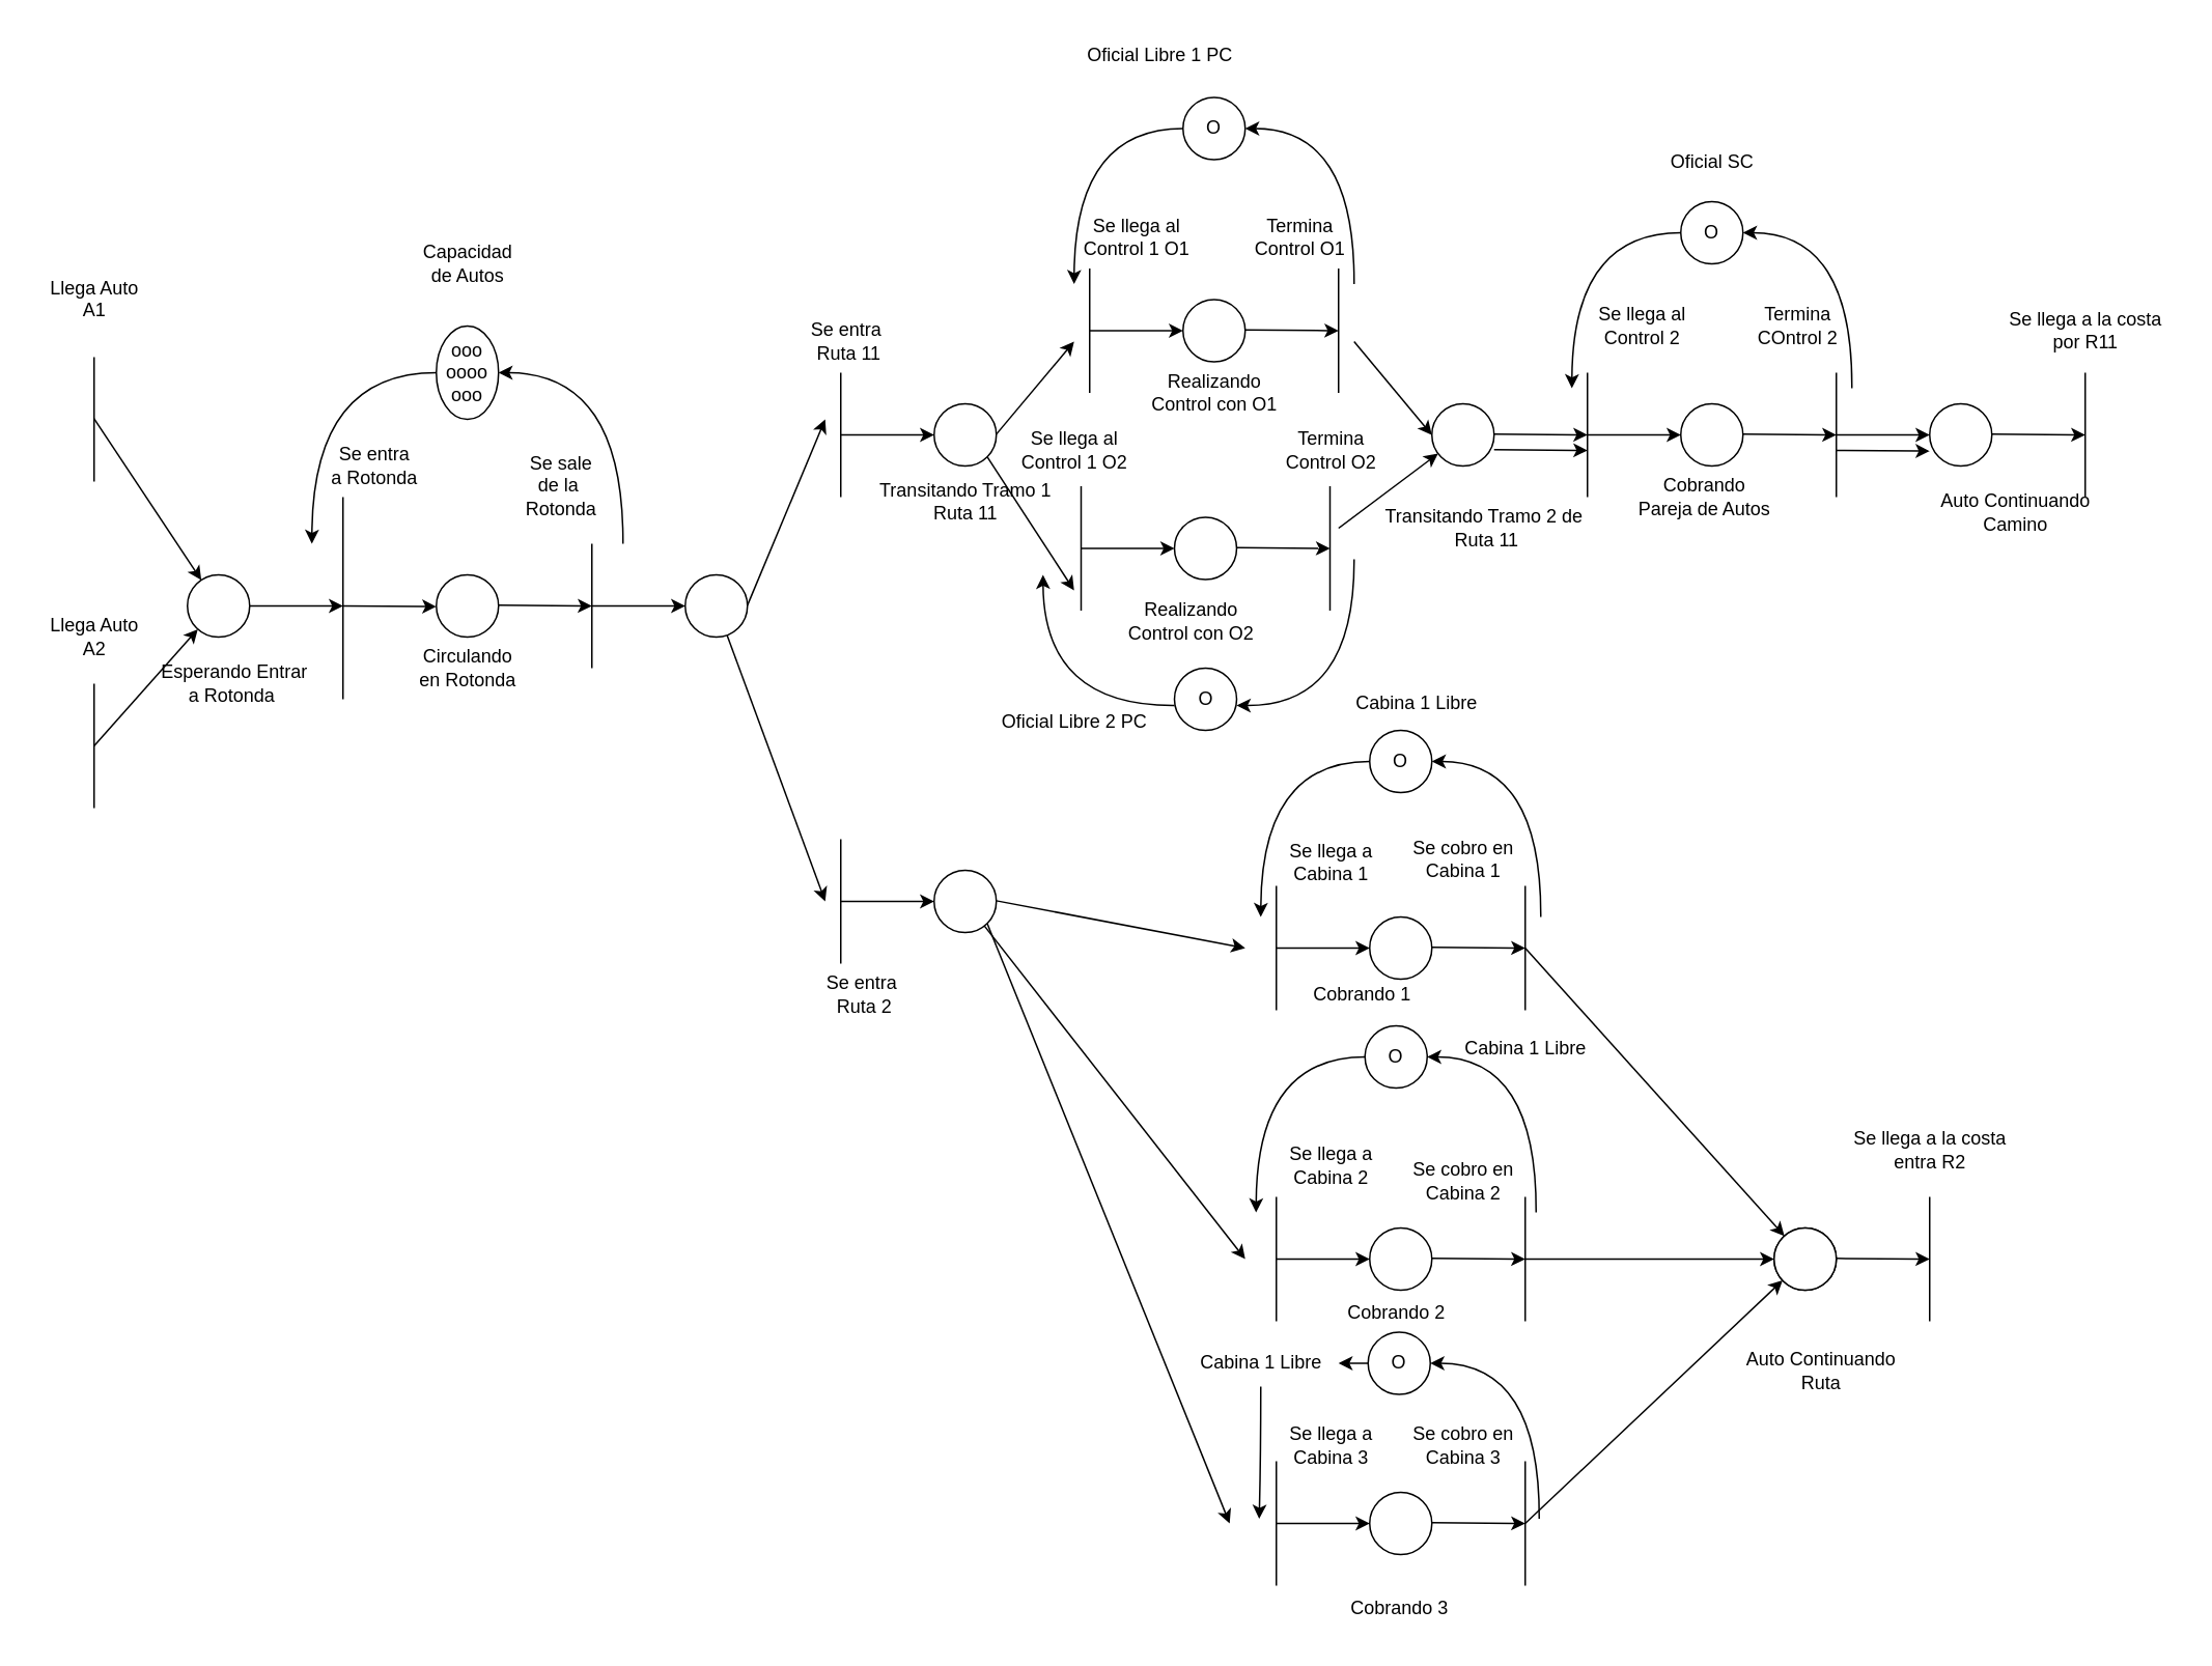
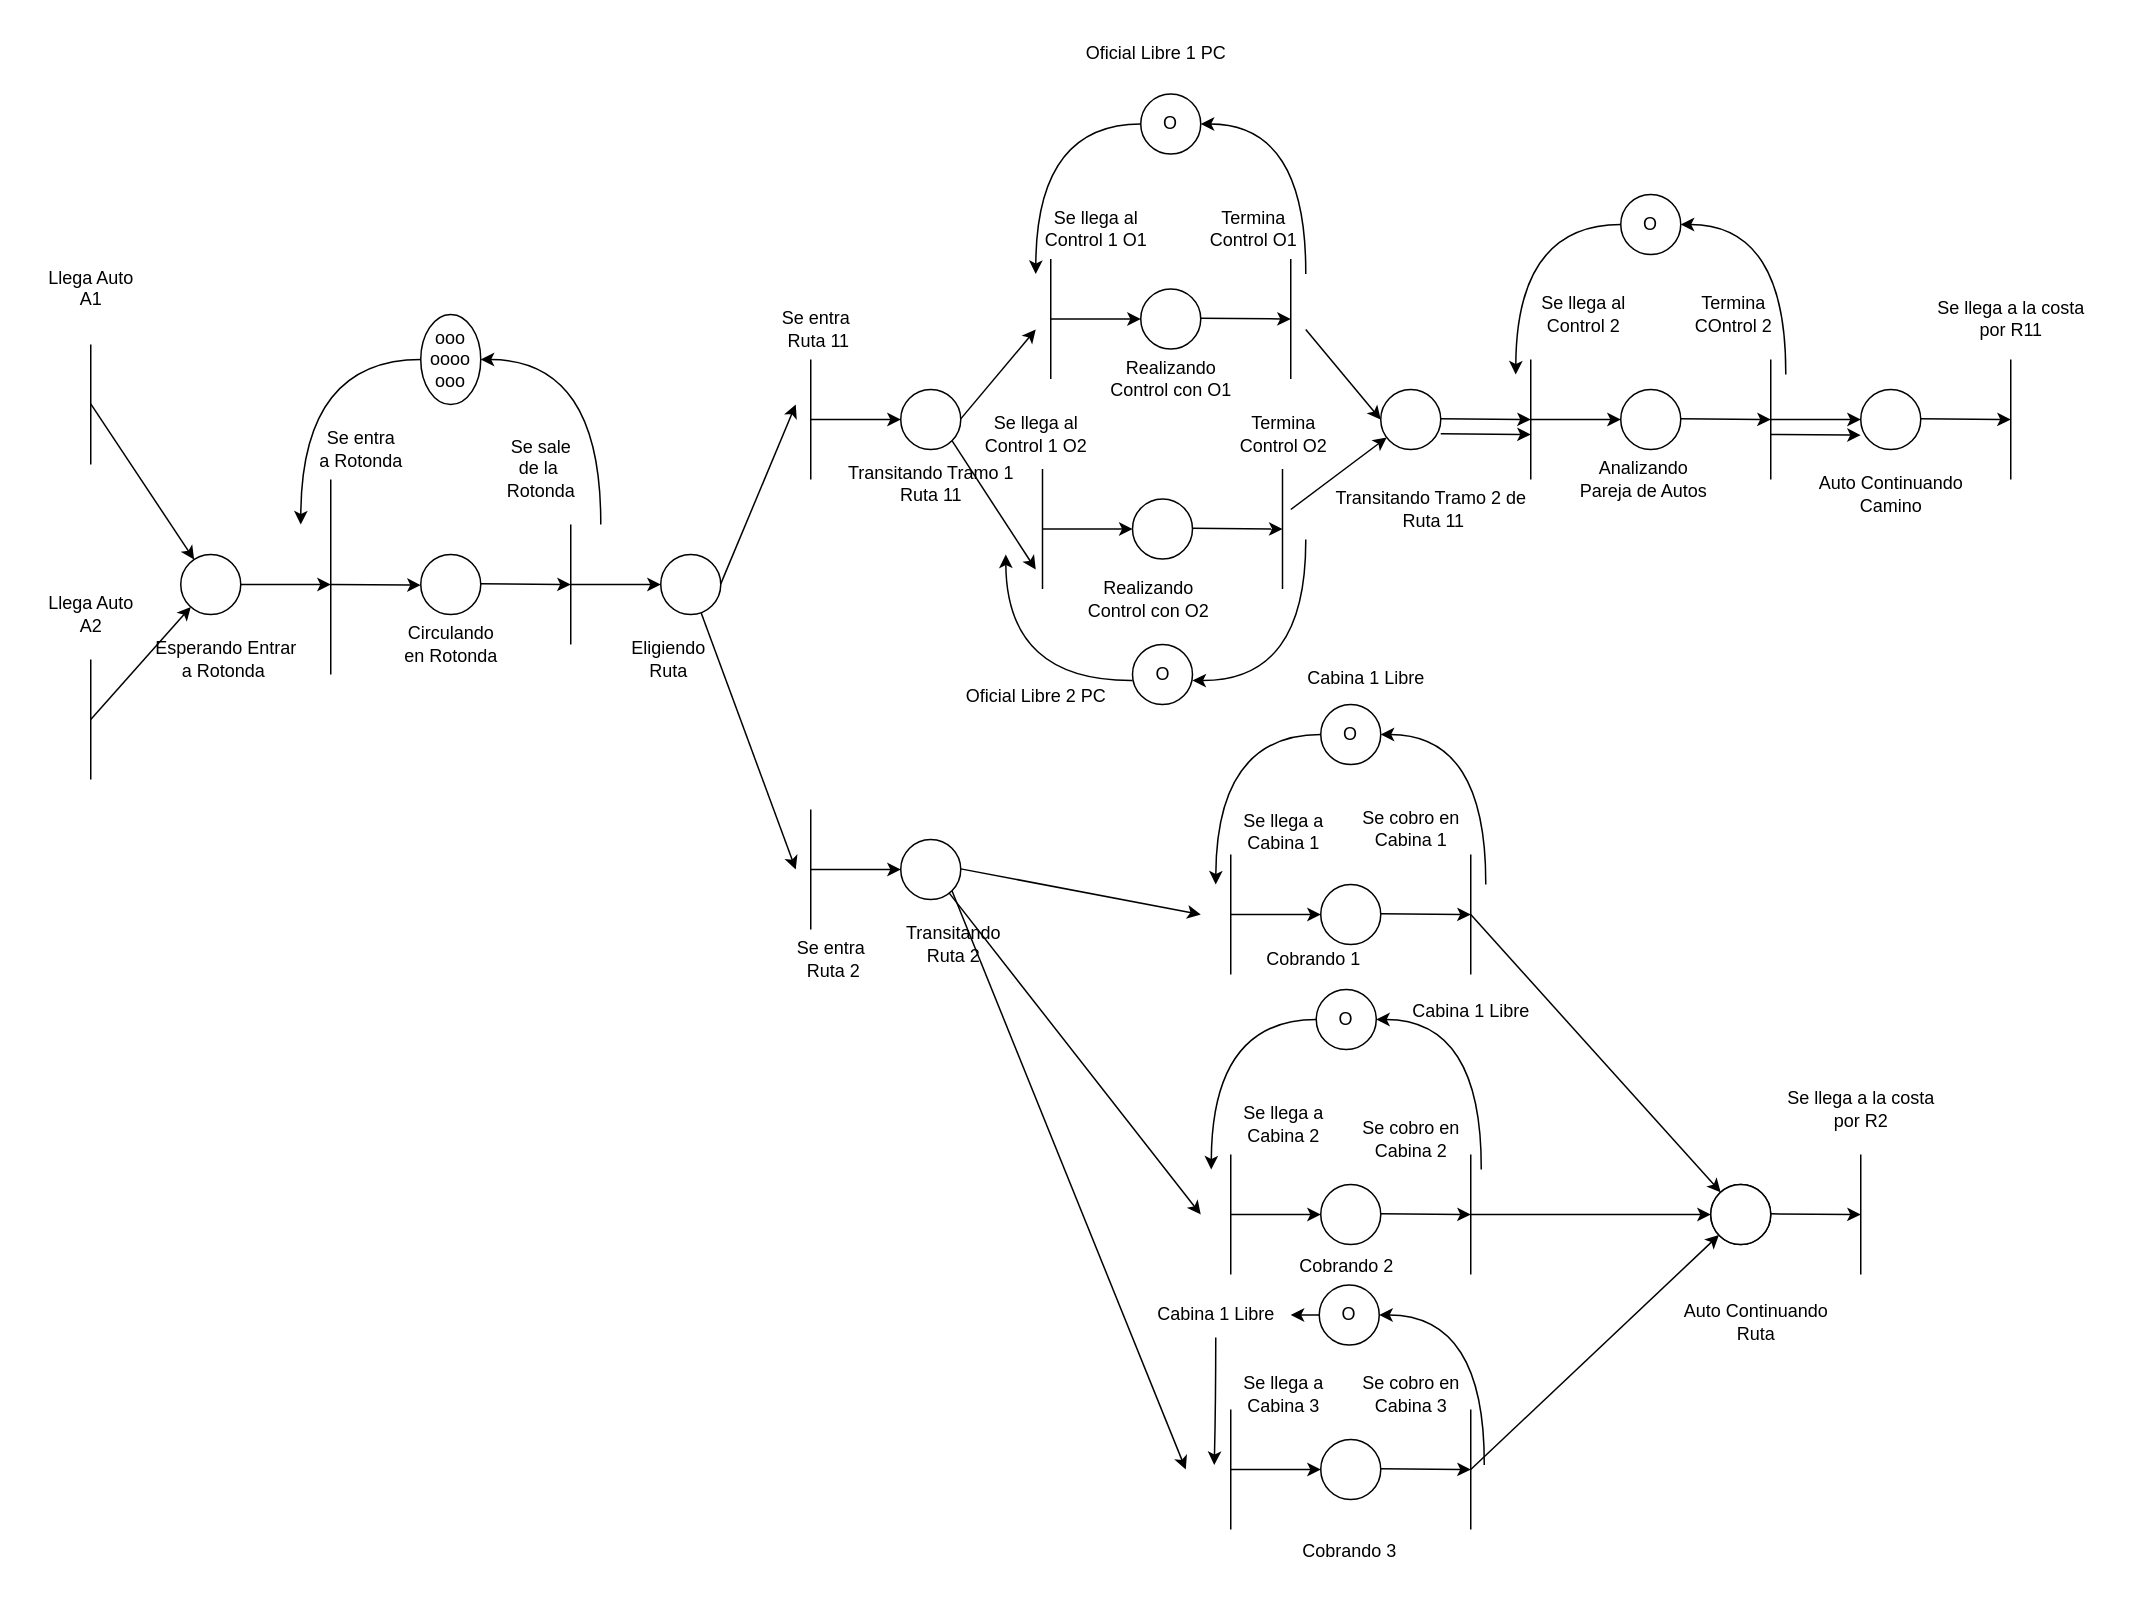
- <mxCell id="67" value="Oficial Libre 1 PC" style="text;html=1;align=center;verticalAlign=middle;resizable=0;points=[];autosize=1;strokeColor=none;fillColor=none;" vertex="1" parent="1"><mxGeometry x="685" y="20" width="120" height="30" as="geometry" /></mxCell>
+ <mxCell id="67" value="Oficial Libre 1 PC" style="text;html=1;align=center;verticalAlign=middle;resizable=0;points=[];autosize=1;strokeColor=none;fillColor=none;" vertex="1" parent="1"><mxGeometry x="710" y="20" width="120" height="30" as="geometry" /></mxCell>
- <mxCell id="68" value="Oficial SC" style="text;html=1;align=center;verticalAlign=middle;resizable=0;points=[];autosize=1;strokeColor=none;fillColor=none;" vertex="1" parent="1"><mxGeometry x="1060" y="89" width="80" height="30" as="geometry" /></mxCell>
- <mxCell id="21" value="Capacidad&lt;div&gt;de Autos&lt;/div&gt;" style="text;html=1;align=center;verticalAlign=middle;resizable=0;points=[];autosize=1;strokeColor=none;fillColor=none;" vertex="1" parent="1"><mxGeometry x="260" y="149" width="80" height="40" as="geometry" /></mxCell>
- <mxCell id="75" value="Cobrando&lt;div&gt;Pareja de Autos&lt;/div&gt;" style="text;html=1;align=center;verticalAlign=middle;resizable=0;points=[];autosize=1;strokeColor=none;fillColor=none;" vertex="1" parent="1"><mxGeometry x="1040" y="299" width="110" height="40" as="geometry" /></mxCell>
+ <mxCell id="75" value="Analizando&lt;div&gt;Pareja de Autos&lt;/div&gt;" style="text;html=1;align=center;verticalAlign=middle;resizable=0;points=[];autosize=1;strokeColor=none;fillColor=none;" vertex="1" parent="1"><mxGeometry x="1040" y="299" width="110" height="40" as="geometry" /></mxCell>
- <mxCell id="72" value="Auto Continuando&lt;div&gt;Camino&lt;/div&gt;" style="text;html=1;align=center;verticalAlign=middle;resizable=0;points=[];autosize=1;strokeColor=none;fillColor=none;" vertex="1" parent="1"><mxGeometry x="1235" y="309" width="120" height="40" as="geometry" /></mxCell>
+ <mxCell id="72" value="Auto Continuando&lt;div&gt;Camino&lt;/div&gt;" style="text;html=1;align=center;verticalAlign=middle;resizable=0;points=[];autosize=1;strokeColor=none;fillColor=none;" vertex="1" parent="1"><mxGeometry x="1200" y="309" width="120" height="40" as="geometry" /></mxCell>
+ <mxCell id="29" value="Eligiendo&lt;div&gt;Ruta&lt;/div&gt;" style="text;html=1;align=center;verticalAlign=middle;resizable=0;points=[];autosize=1;strokeColor=none;fillColor=none;" vertex="1" parent="1"><mxGeometry x="410" y="419" width="70" height="40" as="geometry" /></mxCell>
+ <mxCell id="39" value="Transitando&lt;div&gt;Ruta 2&lt;/div&gt;" style="text;html=1;align=center;verticalAlign=middle;resizable=0;points=[];autosize=1;strokeColor=none;fillColor=none;" vertex="1" parent="1"><mxGeometry x="590" y="609" width="90" height="40" as="geometry" /></mxCell>
- <mxCell id="137" value="Se llega a la costa&lt;div&gt;entra R2&lt;/div&gt;" style="text;html=1;align=center;verticalAlign=middle;resizable=0;points=[];autosize=1;strokeColor=none;fillColor=none;" vertex="1" parent="1"><mxGeometry x="1180" y="719" width="120" height="40" as="geometry" /></mxCell>
+ <mxCell id="137" value="Se llega a la costa&lt;div&gt;por R2&lt;/div&gt;" style="text;html=1;align=center;verticalAlign=middle;resizable=0;points=[];autosize=1;strokeColor=none;fillColor=none;" vertex="1" parent="1"><mxGeometry x="1180" y="719" width="120" height="40" as="geometry" /></mxCell>
